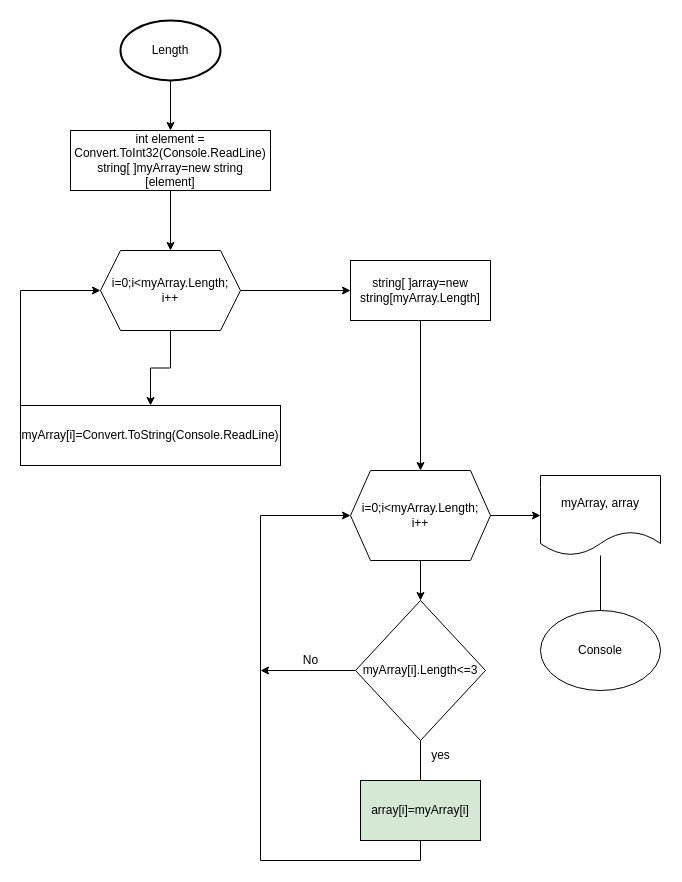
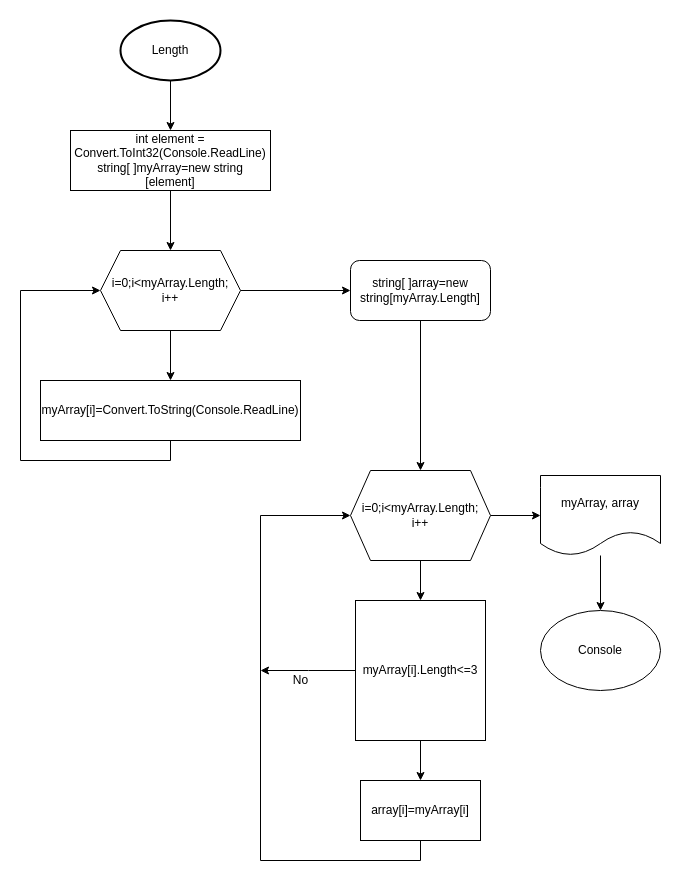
- <mxCell id="12" value="string[ ]array=new string[myArray.Length]" style="rounded=0;whiteSpace=wrap;html=1;" vertex="1" parent="1"><mxGeometry x="350" y="260" width="140" height="60" as="geometry" /></mxCell>
+ <mxCell id="12" value="string[ ]array=new string[myArray.Length]" style="whiteSpace=wrap;html=1;rounded=1;" vertex="1" parent="1"><mxGeometry x="350" y="260" width="140" height="60" as="geometry" /></mxCell>
- <mxCell id="10" value="myArray[i]=Convert.ToString(Console.ReadLine)" style="rounded=0;whiteSpace=wrap;html=1;" vertex="1" parent="1"><mxGeometry x="20" y="405" width="260" height="60" as="geometry" /></mxCell>
+ <mxCell id="10" value="myArray[i]=Convert.ToString(Console.ReadLine)" style="rounded=0;whiteSpace=wrap;html=1;" vertex="1" parent="1"><mxGeometry x="40" y="380" width="260" height="60" as="geometry" /></mxCell>
- <mxCell id="23" style="edgeStyle=orthogonalEdgeStyle;rounded=0;orthogonalLoop=1;jettySize=auto;html=1;endArrow=none;" edge="1" parent="1" source="24" target="25"><mxGeometry relative="1" as="geometry"><mxPoint x="600" y="650" as="targetPoint" /></mxGeometry></mxCell>
+ <mxCell id="23" style="edgeStyle=orthogonalEdgeStyle;rounded=0;orthogonalLoop=1;jettySize=auto;html=1;" edge="1" parent="1" source="24" target="25"><mxGeometry relative="1" as="geometry"><mxPoint x="600" y="650" as="targetPoint" /></mxGeometry></mxCell>
- <mxCell id="22" value="No" style="text;html=1;align=center;verticalAlign=middle;resizable=0;points=[];autosize=1;strokeColor=none;fillColor=none;" vertex="1" parent="1"><mxGeometry x="290" y="645" width="40" height="30" as="geometry" /></mxCell>
+ <mxCell id="22" value="No" style="text;html=1;align=center;verticalAlign=middle;resizable=0;points=[];autosize=1;strokeColor=none;fillColor=none;" vertex="1" parent="1"><mxGeometry x="280" y="665" width="40" height="30" as="geometry" /></mxCell>
- <mxCell id="18" value="myArray[i].Length&amp;lt;=3" style="rhombus;whiteSpace=wrap;html=1;" vertex="1" parent="1"><mxGeometry x="355" y="600" width="130" height="140" as="geometry" /></mxCell>
+ <mxCell id="18" value="myArray[i].Length&amp;lt;=3" style="whiteSpace=wrap;html=1;rounded=0;" vertex="1" parent="1"><mxGeometry x="355" y="600" width="130" height="140" as="geometry" /></mxCell>
- <mxCell id="21" value="yes" style="text;html=1;align=center;verticalAlign=middle;resizable=0;points=[];autosize=1;strokeColor=none;fillColor=none;" vertex="1" parent="1"><mxGeometry x="420" y="740" width="40" height="30" as="geometry" /></mxCell>
- <mxCell id="16" style="edgeStyle=orthogonalEdgeStyle;rounded=0;orthogonalLoop=1;jettySize=auto;html=1;entryX=0.5;entryY=0;entryDx=0;entryDy=0;endArrow=none;" edge="1" parent="1" source="18" target="20"><mxGeometry relative="1" as="geometry" /></mxCell>
+ <mxCell id="16" style="edgeStyle=orthogonalEdgeStyle;rounded=0;orthogonalLoop=1;jettySize=auto;html=1;entryX=0.5;entryY=0;entryDx=0;entryDy=0;" edge="1" parent="1" source="18" target="20"><mxGeometry relative="1" as="geometry" /></mxCell>
- <mxCell id="20" value="array[i]=myArray[i]" style="rounded=0;whiteSpace=wrap;html=1;fillColor=#d5e8d4;" vertex="1" parent="1"><mxGeometry x="360" y="780" width="120" height="60" as="geometry" /></mxCell>
+ <mxCell id="20" value="array[i]=myArray[i]" style="rounded=0;whiteSpace=wrap;html=1;" vertex="1" parent="1"><mxGeometry x="360" y="780" width="120" height="60" as="geometry" /></mxCell>
